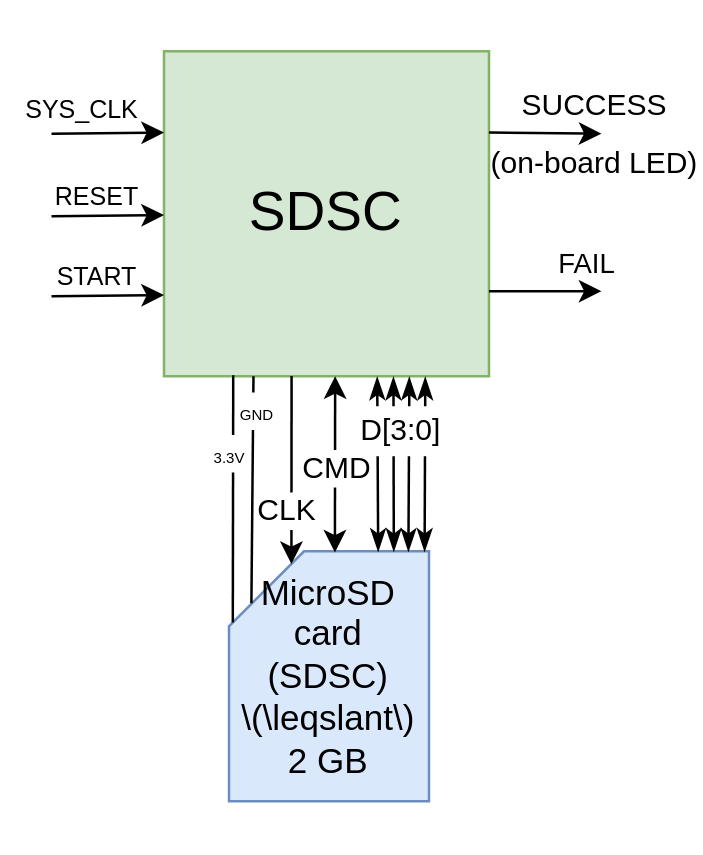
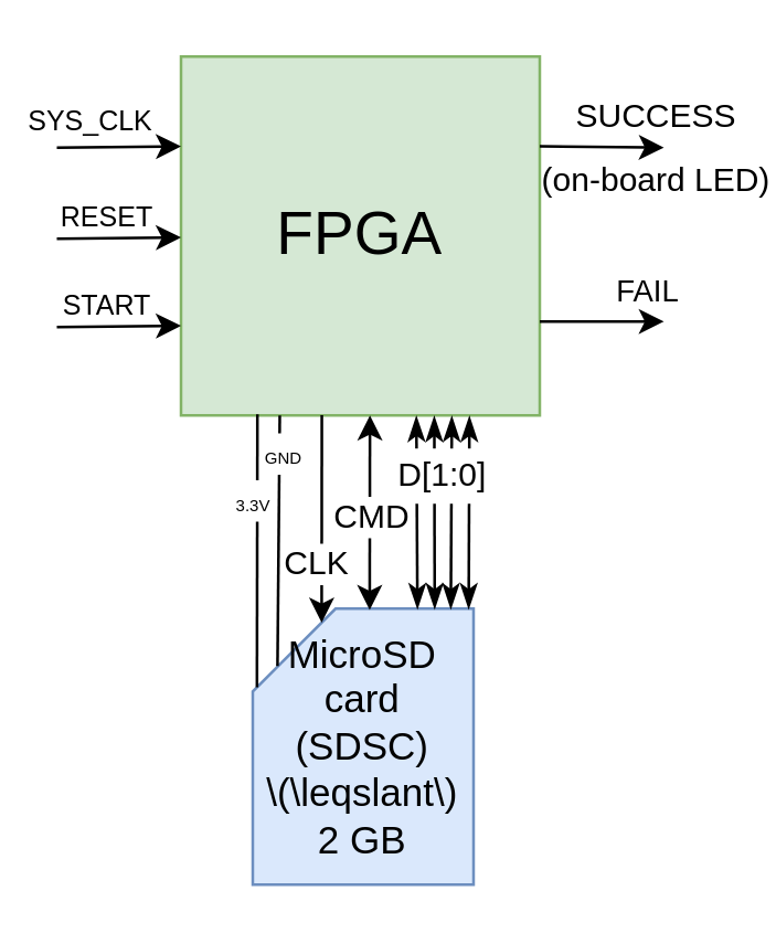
- <mxCell id="3" value="&lt;font style=&quot;font-size: 22px;&quot;&gt;SDSC&lt;/font&gt;" style="whiteSpace=wrap;html=1;aspect=fixed;fillColor=#d5e8d4;strokeColor=#82b366;" parent="1" vertex="1"><mxGeometry x="65" y="20" width="130" height="130" as="geometry" /></mxCell>
+ <mxCell id="3" value="&lt;font style=&quot;font-size: 22px;&quot;&gt;FPGA&lt;/font&gt;" style="whiteSpace=wrap;html=1;aspect=fixed;fillColor=#d5e8d4;strokeColor=#82b366;" parent="1" vertex="1"><mxGeometry x="65" y="20" width="130" height="130" as="geometry" /></mxCell>
- <mxCell id="8" value="D[3:0]" style="text;html=1;strokeColor=none;fillColor=default;align=center;verticalAlign=middle;whiteSpace=wrap;rounded=0;fontSize=12;" parent="1" vertex="1"><mxGeometry x="140" y="162" width="40" height="20" as="geometry" /></mxCell>
+ <mxCell id="8" value="D[1:0]" style="text;html=1;strokeColor=none;fillColor=default;align=center;verticalAlign=middle;whiteSpace=wrap;rounded=0;fontSize=12;" parent="1" vertex="1"><mxGeometry x="140" y="162" width="40" height="20" as="geometry" /></mxCell>
